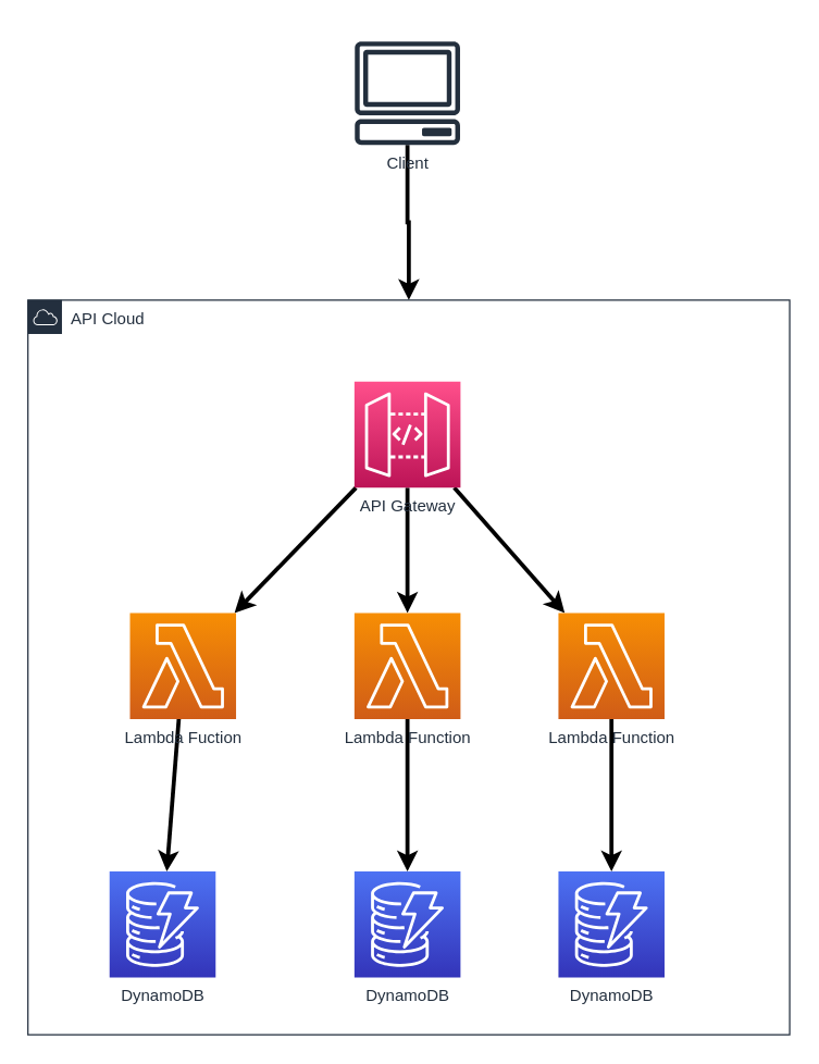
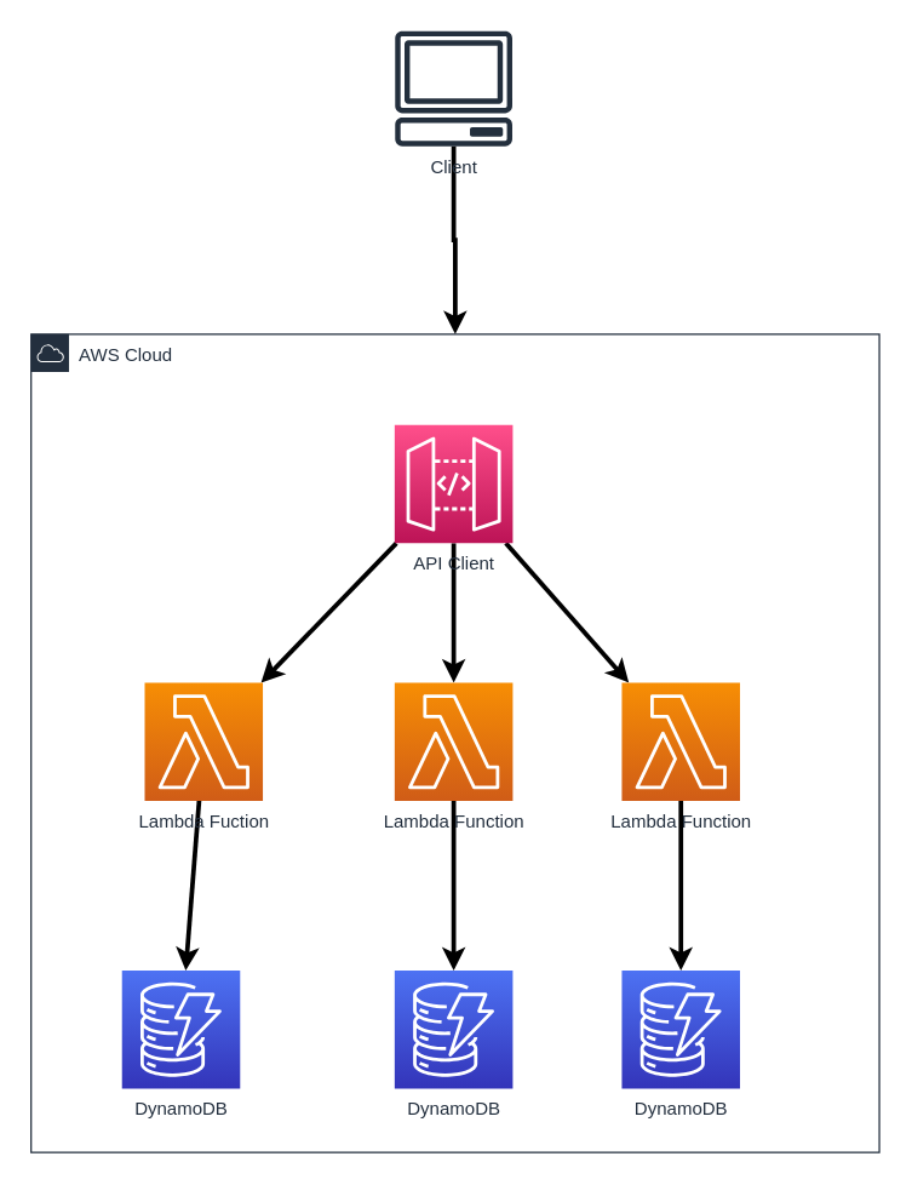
- <mxCell id="3" value="Client" style="sketch=0;outlineConnect=0;fontColor=#232F3E;gradientColor=none;fillColor=#232F3D;strokeColor=none;dashed=0;verticalLabelPosition=bottom;verticalAlign=top;align=center;html=1;fontSize=12;fontStyle=0;aspect=fixed;pointerEvents=1;shape=mxgraph.aws4.client;" vertex="1" parent="1"><mxGeometry x="260" y="30" width="78" height="76" as="geometry" /></mxCell>
+ <mxCell id="3" value="Client" style="sketch=0;outlineConnect=0;fontColor=#232F3E;gradientColor=none;fillColor=#232F3D;strokeColor=none;dashed=0;verticalLabelPosition=bottom;verticalAlign=top;align=center;html=1;fontSize=12;fontStyle=0;aspect=fixed;pointerEvents=1;shape=mxgraph.aws4.client;" vertex="1" parent="1"><mxGeometry x="260" y="20" width="78" height="76" as="geometry" /></mxCell>
- <mxCell id="4" value="API Cloud" style="points=[[0,0],[0.25,0],[0.5,0],[0.75,0],[1,0],[1,0.25],[1,0.5],[1,0.75],[1,1],[0.75,1],[0.5,1],[0.25,1],[0,1],[0,0.75],[0,0.5],[0,0.25]];outlineConnect=0;gradientColor=none;html=1;whiteSpace=wrap;fontSize=12;fontStyle=0;shape=mxgraph.aws4.group;grIcon=mxgraph.aws4.group_aws_cloud;strokeColor=#232F3E;fillColor=none;verticalAlign=top;align=left;spacingLeft=30;fontColor=#232F3E;dashed=0;" vertex="1" parent="1"><mxGeometry x="20" y="220" width="560" height="540" as="geometry" /></mxCell>
+ <mxCell id="4" value="AWS Cloud" style="points=[[0,0],[0.25,0],[0.5,0],[0.75,0],[1,0],[1,0.25],[1,0.5],[1,0.75],[1,1],[0.75,1],[0.5,1],[0.25,1],[0,1],[0,0.75],[0,0.5],[0,0.25]];outlineConnect=0;gradientColor=none;html=1;whiteSpace=wrap;fontSize=12;fontStyle=0;shape=mxgraph.aws4.group;grIcon=mxgraph.aws4.group_aws_cloud;strokeColor=#232F3E;fillColor=none;verticalAlign=top;align=left;spacingLeft=30;fontColor=#232F3E;dashed=0;" vertex="1" parent="1"><mxGeometry x="20" y="220" width="560" height="540" as="geometry" /></mxCell>
- <mxCell id="8" value="API Gateway" style="sketch=0;points=[[0,0,0],[0.25,0,0],[0.5,0,0],[0.75,0,0],[1,0,0],[0,1,0],[0.25,1,0],[0.5,1,0],[0.75,1,0],[1,1,0],[0,0.25,0],[0,0.5,0],[0,0.75,0],[1,0.25,0],[1,0.5,0],[1,0.75,0]];outlineConnect=0;fontColor=#232F3E;gradientColor=#FF4F8B;gradientDirection=north;fillColor=#BC1356;strokeColor=#ffffff;dashed=0;verticalLabelPosition=bottom;verticalAlign=top;align=center;html=1;fontSize=12;fontStyle=0;aspect=fixed;shape=mxgraph.aws4.resourceIcon;resIcon=mxgraph.aws4.api_gateway;" vertex="1" parent="1"><mxGeometry x="260" y="280" width="78" height="78" as="geometry" /></mxCell>
+ <mxCell id="8" value="API Client" style="sketch=0;points=[[0,0,0],[0.25,0,0],[0.5,0,0],[0.75,0,0],[1,0,0],[0,1,0],[0.25,1,0],[0.5,1,0],[0.75,1,0],[1,1,0],[0,0.25,0],[0,0.5,0],[0,0.75,0],[1,0.25,0],[1,0.5,0],[1,0.75,0]];outlineConnect=0;fontColor=#232F3E;gradientColor=#FF4F8B;gradientDirection=north;fillColor=#BC1356;strokeColor=#ffffff;dashed=0;verticalLabelPosition=bottom;verticalAlign=top;align=center;html=1;fontSize=12;fontStyle=0;aspect=fixed;shape=mxgraph.aws4.resourceIcon;resIcon=mxgraph.aws4.api_gateway;" vertex="1" parent="1"><mxGeometry x="260" y="280" width="78" height="78" as="geometry" /></mxCell>
